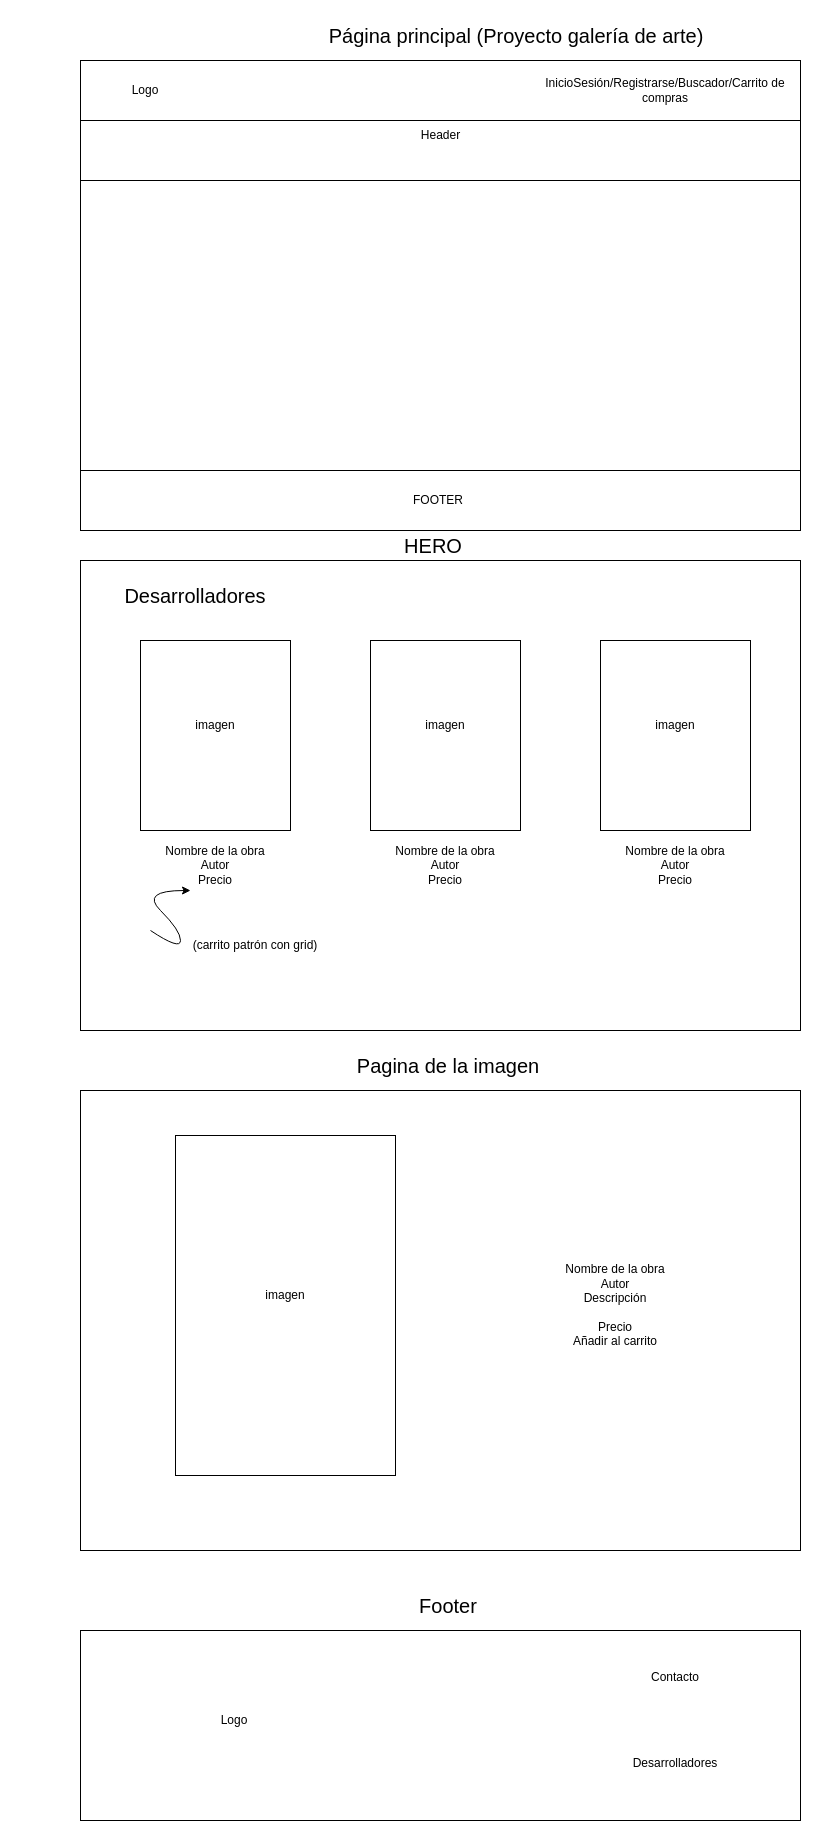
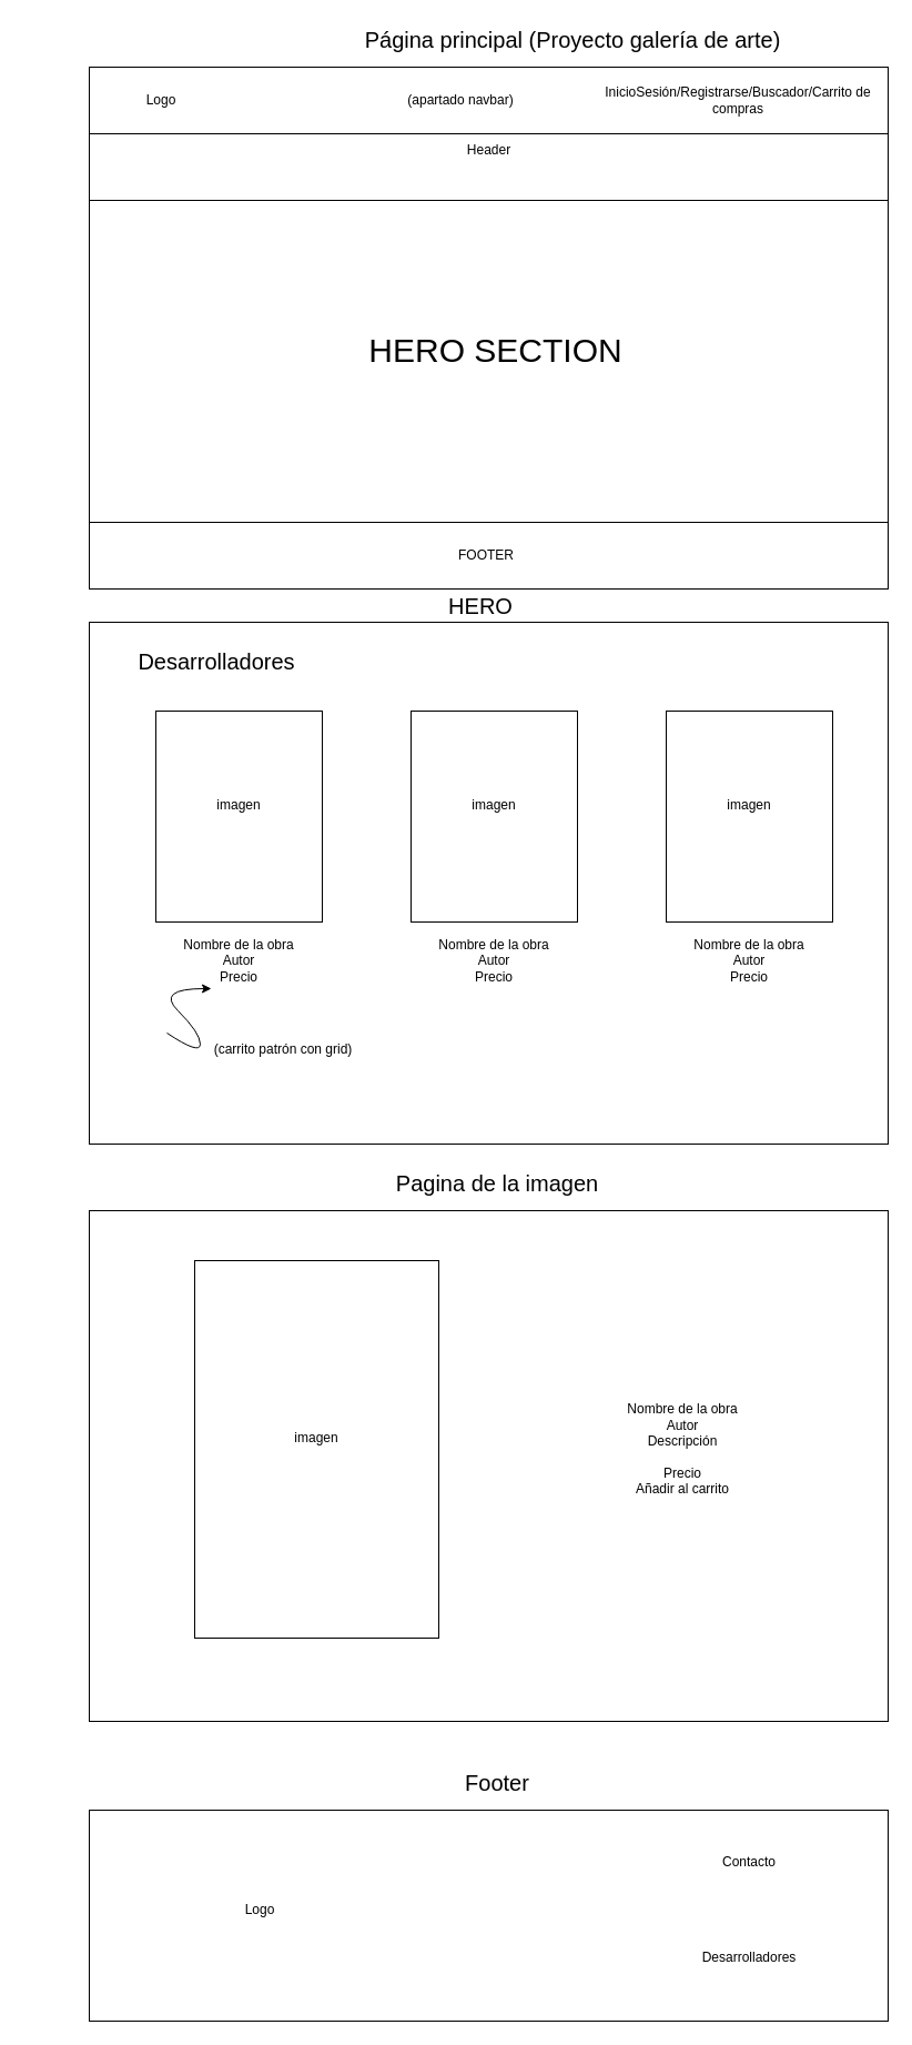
+ <mxCell id="7" value="(apartado navbar)" style="text;html=1;align=center;verticalAlign=middle;whiteSpace=wrap;rounded=0;" vertex="1" parent="1"><mxGeometry x="290" y="75" width="250" height="30" as="geometry" /></mxCell>
+ <mxCell id="10" value="HERO SECTION" style="text;html=1;align=center;verticalAlign=middle;whiteSpace=wrap;rounded=0;fontSize=30;" vertex="1" parent="1"><mxGeometry x="300" y="220" width="292.5" height="190" as="geometry" /></mxCell>
